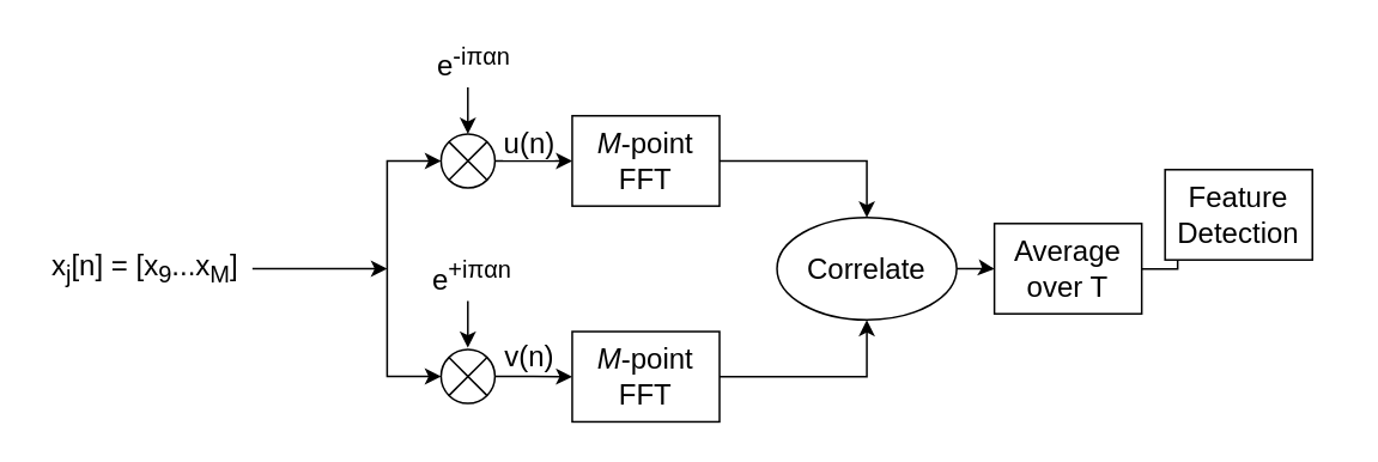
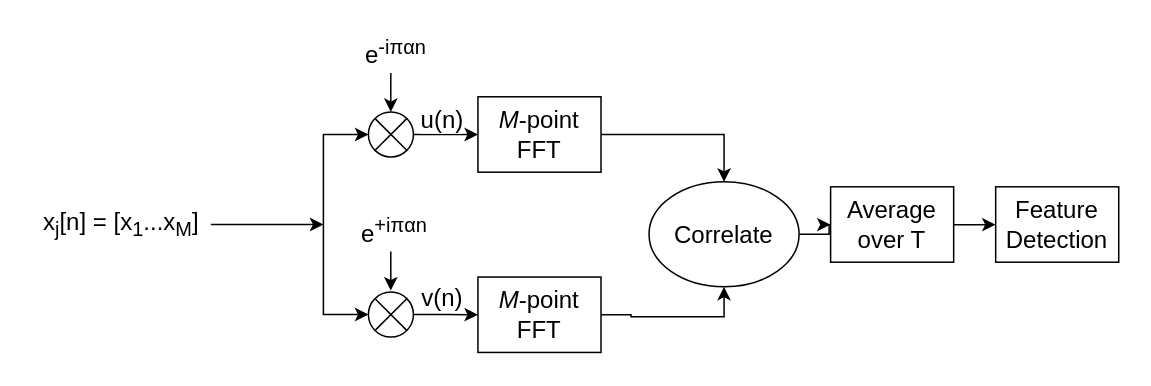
- <mxCell id="23" value="Feature Detection" style="rounded=0;whiteSpace=wrap;html=1;fontSize=16;" parent="1" vertex="1"><mxGeometry x="648" y="93.87" width="82" height="50.25" as="geometry" /></mxCell>
+ <mxCell id="23" value="Feature Detection" style="rounded=0;whiteSpace=wrap;html=1;fontSize=16;" parent="1" vertex="1"><mxGeometry x="663" y="123.87" width="82" height="50.25" as="geometry" /></mxCell>
- <mxCell id="3" value="&lt;font style=&quot;font-size: 16px&quot;&gt;x&lt;sub&gt;j&lt;/sub&gt;[n] = [x&lt;sub&gt;9&lt;/sub&gt;...x&lt;sub&gt;M&lt;/sub&gt;]&lt;/font&gt;" style="text;html=1;align=center;verticalAlign=middle;resizable=0;points=[];autosize=1;strokeColor=none;fillColor=none;" parent="1" vertex="1"><mxGeometry x="20" y="139" width="120" height="20" as="geometry" /></mxCell>
+ <mxCell id="3" value="&lt;font style=&quot;font-size: 16px&quot;&gt;x&lt;sub&gt;j&lt;/sub&gt;[n] = [x&lt;sub&gt;1&lt;/sub&gt;...x&lt;sub&gt;M&lt;/sub&gt;]&lt;/font&gt;" style="text;html=1;align=center;verticalAlign=middle;resizable=0;points=[];autosize=1;strokeColor=none;fillColor=none;" parent="1" vertex="1"><mxGeometry x="20" y="139" width="120" height="20" as="geometry" /></mxCell>
- <mxCell id="20" value="Correlate" style="ellipse;whiteSpace=wrap;html=1;fontSize=16;" parent="1" vertex="1"><mxGeometry x="432" y="120.5" width="100" height="57" as="geometry" /></mxCell>
+ <mxCell id="20" value="Correlate" style="ellipse;whiteSpace=wrap;html=1;fontSize=16;" parent="1" vertex="1"><mxGeometry x="432" y="120.5" width="100" height="70" as="geometry" /></mxCell>
